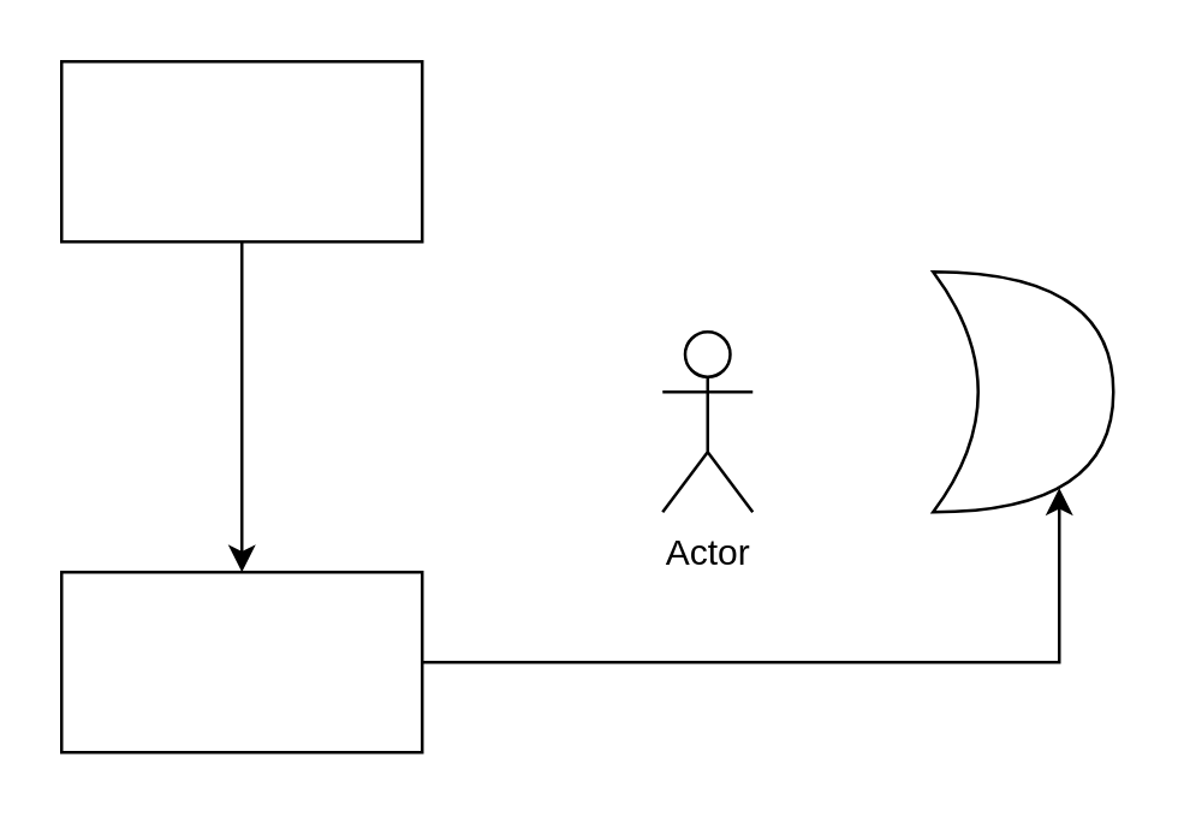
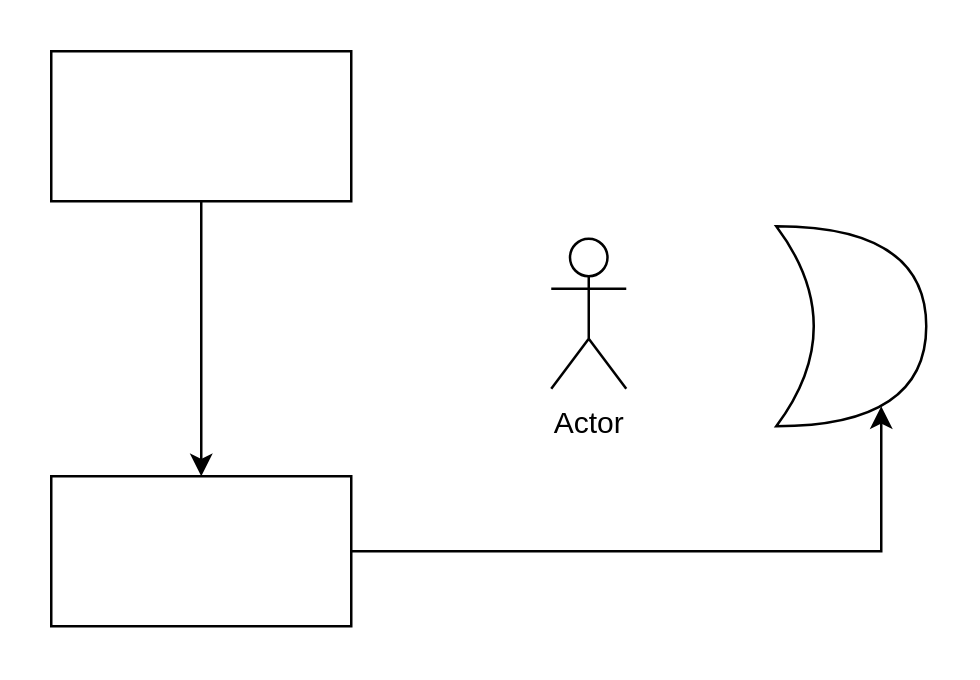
- <mxCell id="6" value="Actor" style="shape=umlActor;verticalLabelPosition=bottom;verticalAlign=top;html=1;outlineConnect=0;" parent="1" vertex="1"><mxGeometry x="220" y="110" width="30" height="60" as="geometry" /></mxCell>
+ <mxCell id="6" value="Actor" style="shape=umlActor;verticalLabelPosition=bottom;verticalAlign=top;html=1;outlineConnect=0;" parent="1" vertex="1"><mxGeometry x="220" y="95" width="30" height="60" as="geometry" /></mxCell>
